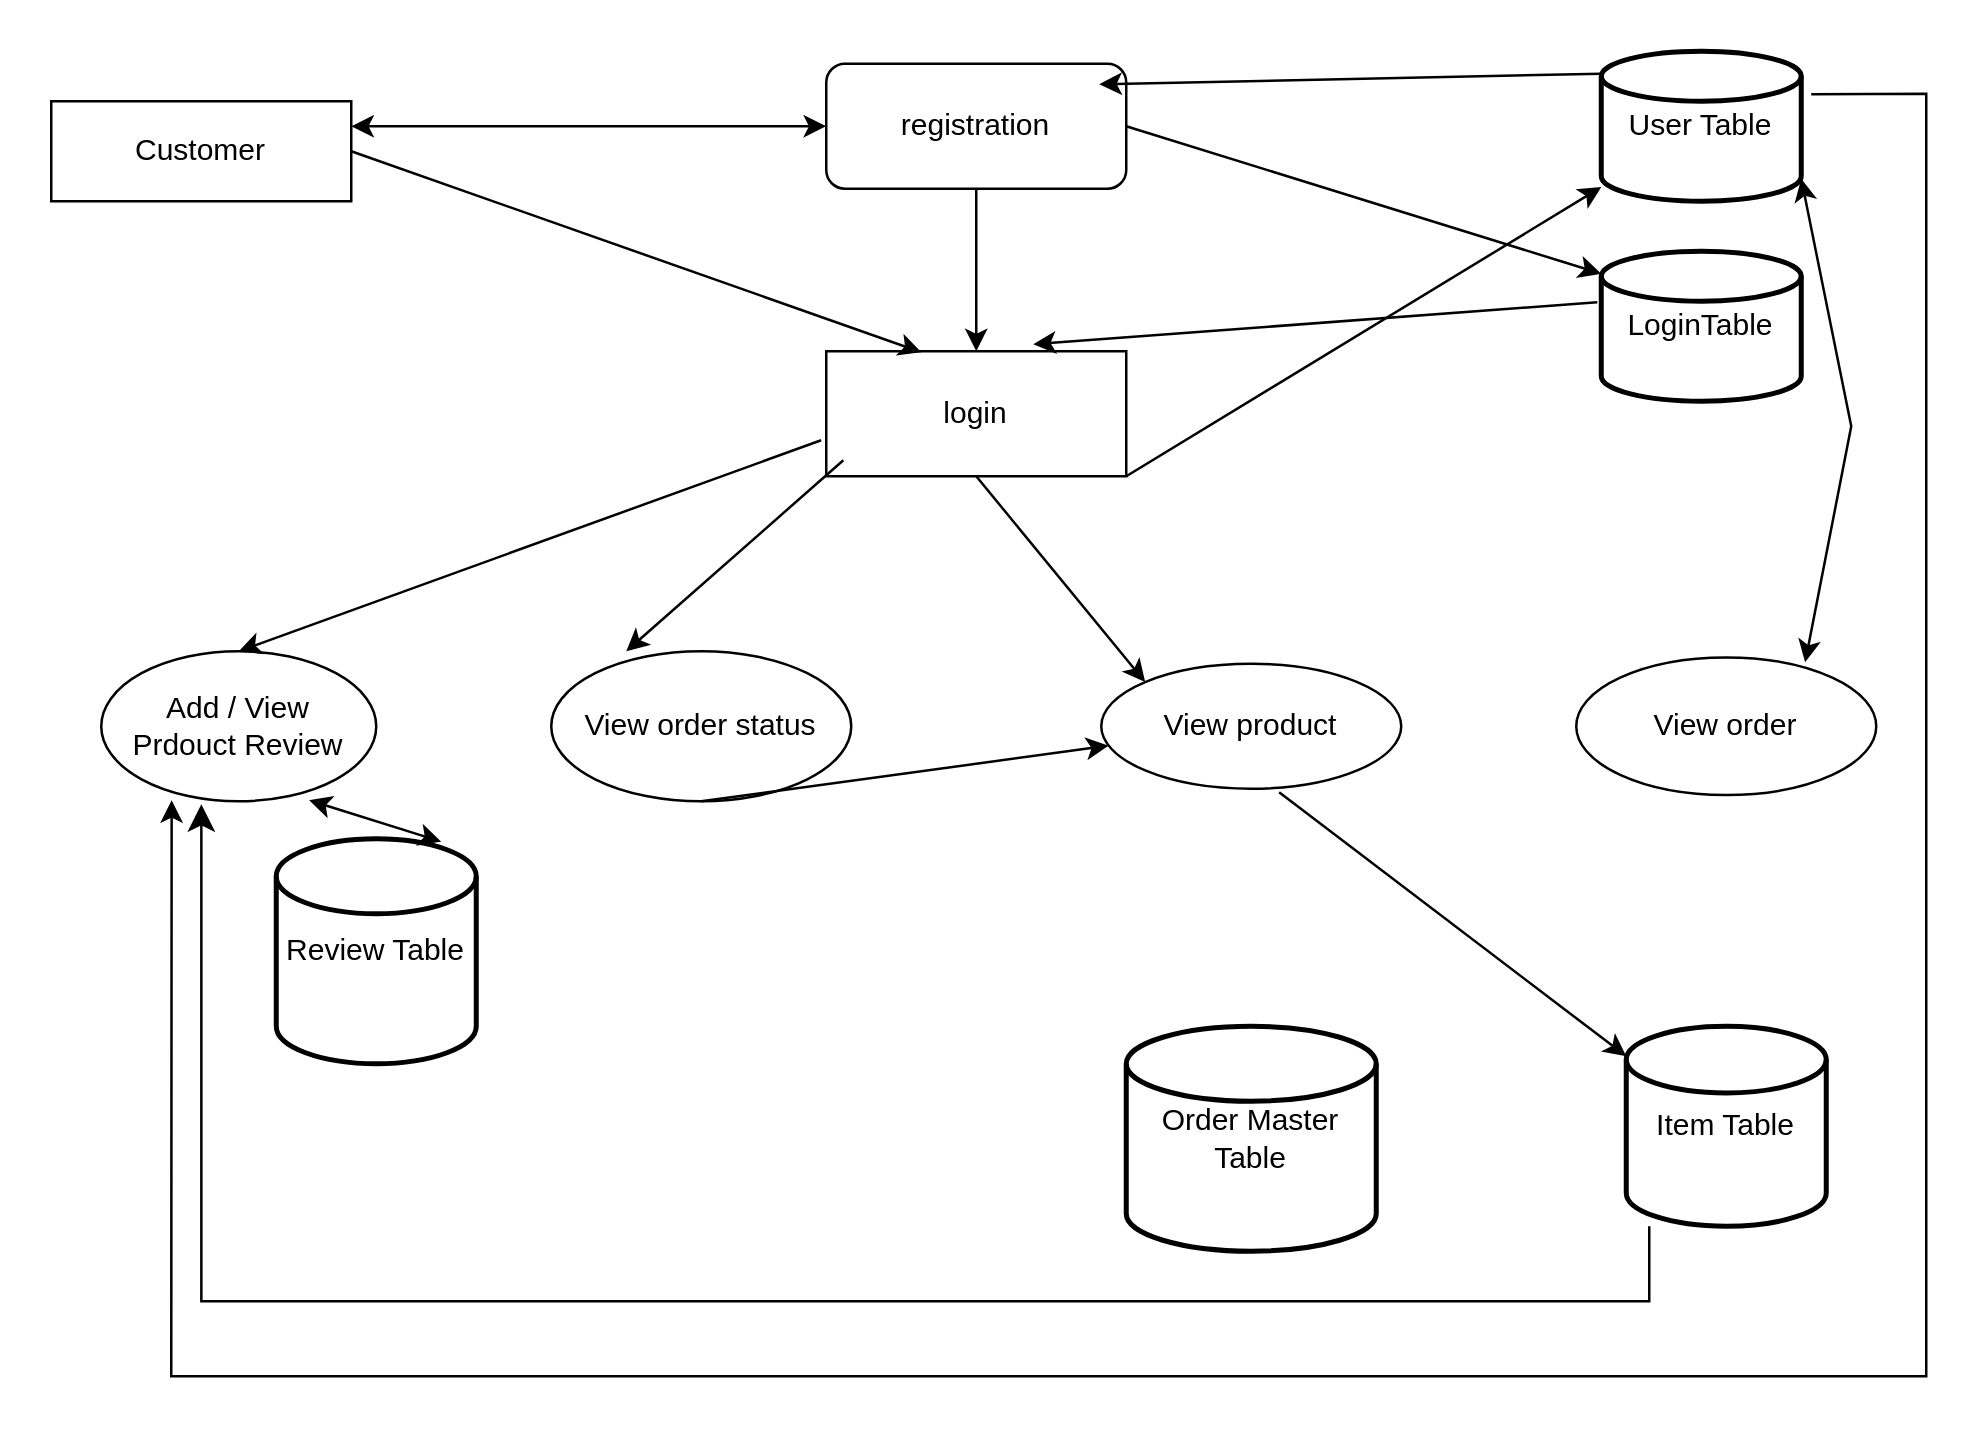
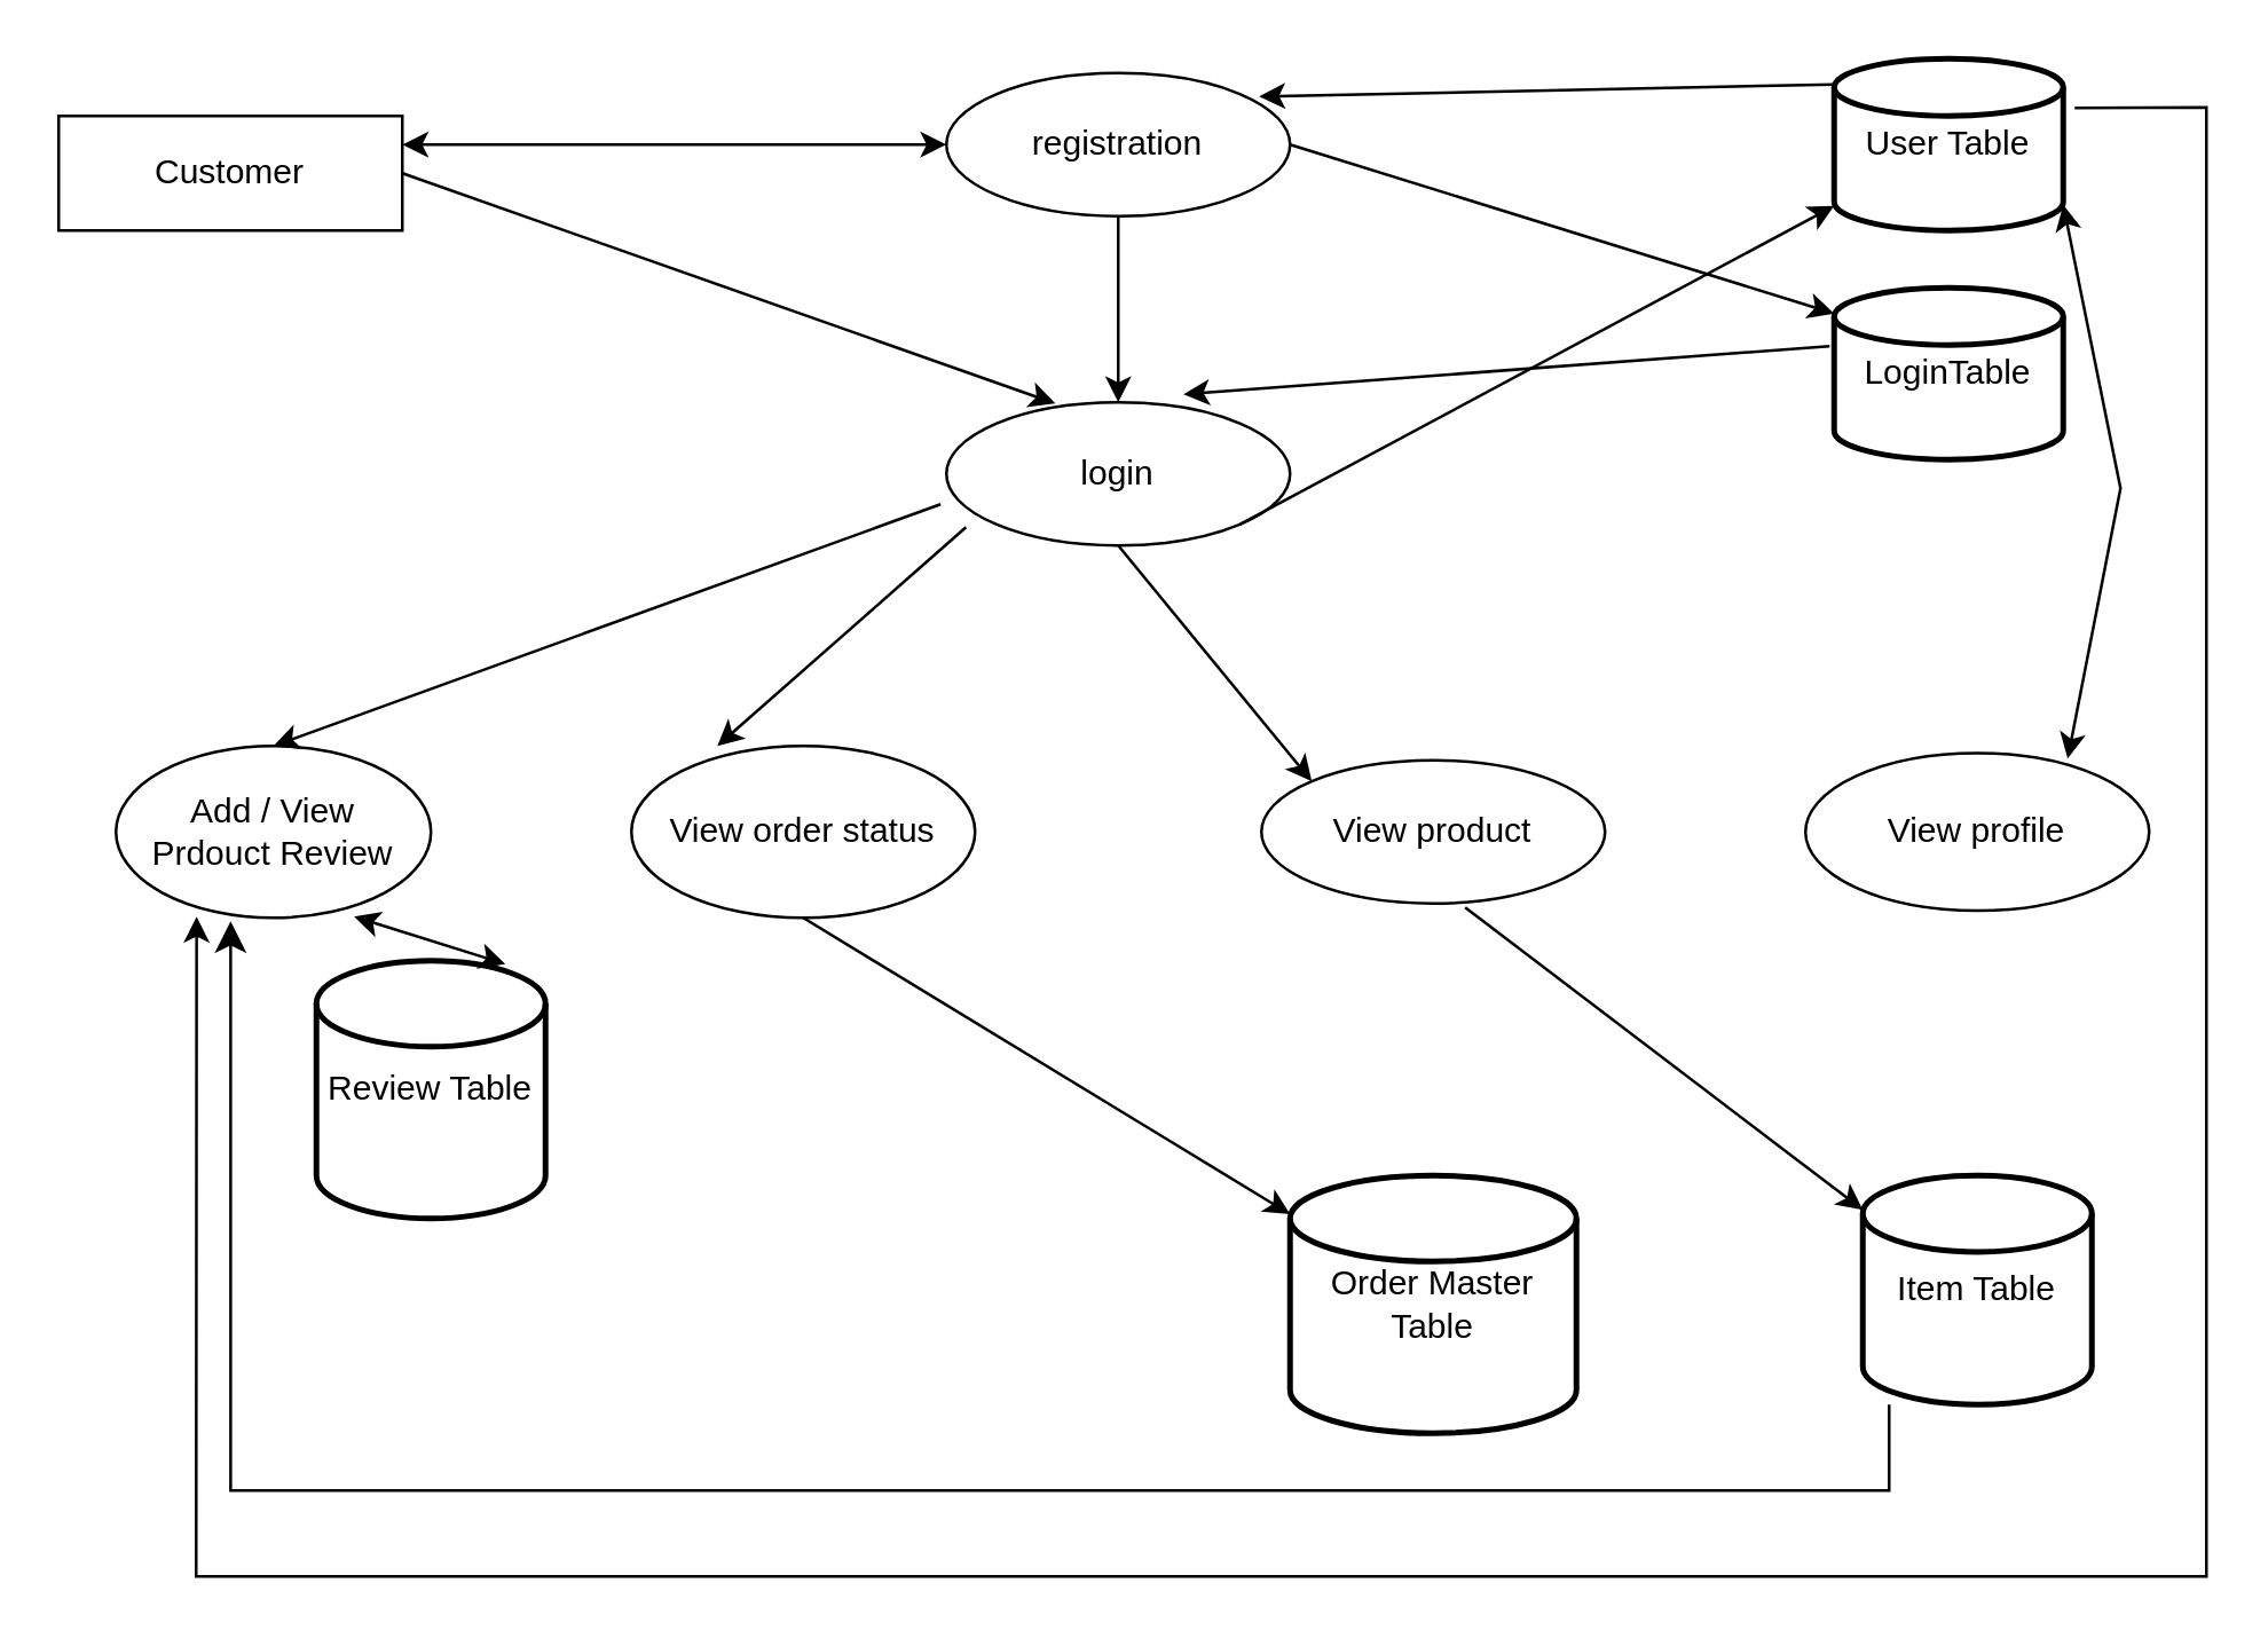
- <mxCell id="5" value="registration" style="whiteSpace=wrap;html=1;rounded=1;" vertex="1" parent="1"><mxGeometry x="330" y="25" width="120" height="50" as="geometry" /></mxCell>
+ <mxCell id="5" value="registration" style="ellipse;whiteSpace=wrap;html=1;" vertex="1" parent="1"><mxGeometry x="330" y="25" width="120" height="50" as="geometry" /></mxCell>
- <mxCell id="4" value="login" style="whiteSpace=wrap;html=1;rounded=0;" vertex="1" parent="1"><mxGeometry x="330" y="140" width="120" height="50" as="geometry" /></mxCell>
+ <mxCell id="4" value="login" style="ellipse;whiteSpace=wrap;html=1;" vertex="1" parent="1"><mxGeometry x="330" y="140" width="120" height="50" as="geometry" /></mxCell>
- <mxCell id="7" value="View order" style="ellipse;whiteSpace=wrap;html=1;" vertex="1" parent="1"><mxGeometry x="630" y="262.5" width="120" height="55" as="geometry" /></mxCell>
+ <mxCell id="7" value="View profile" style="ellipse;whiteSpace=wrap;html=1;" vertex="1" parent="1"><mxGeometry x="630" y="262.5" width="120" height="55" as="geometry" /></mxCell>
- <mxCell id="25" value="" style="endArrow=classic;html=1;rounded=0;exitX=0.5;exitY=1;exitDx=0;exitDy=0;" edge="1" parent="1" source="3" target="8"><mxGeometry width="50" height="50" relative="1" as="geometry"><mxPoint x="390" y="365" as="sourcePoint" /><mxPoint x="440" y="315" as="targetPoint" /></mxGeometry></mxCell>
+ <mxCell id="25" value="" style="endArrow=classic;html=1;rounded=0;exitX=0.5;exitY=1;exitDx=0;exitDy=0;entryX=0;entryY=0.15;entryDx=0;entryDy=0;entryPerimeter=0;" edge="1" parent="1" source="3" target="12"><mxGeometry width="50" height="50" relative="1" as="geometry"><mxPoint x="390" y="365" as="sourcePoint" /><mxPoint x="440" y="315" as="targetPoint" /></mxGeometry></mxCell>
